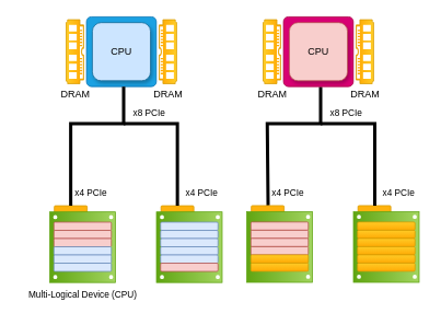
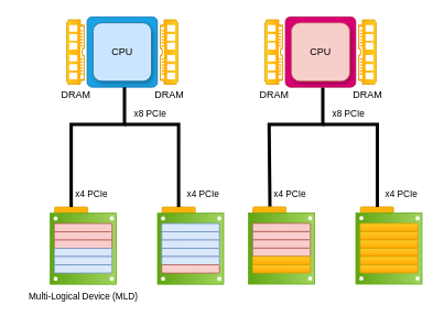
- <mxCell id="43" value="Multi-Logical Device (CPU)" style="text;html=1;align=center;verticalAlign=middle;resizable=0;points=[];autosize=1;strokeColor=none;fillColor=none;fontFamily=Helvetica;fontSize=11;fontColor=default;labelBackgroundColor=default;" parent="1" vertex="1"><mxGeometry x="20" y="343.73" width="160" height="30" as="geometry" /></mxCell>
+ <mxCell id="43" value="Multi-Logical Device (MLD)" style="text;html=1;align=center;verticalAlign=middle;resizable=0;points=[];autosize=1;strokeColor=none;fillColor=none;fontFamily=Helvetica;fontSize=11;fontColor=default;labelBackgroundColor=default;" parent="1" vertex="1"><mxGeometry x="20" y="343.73" width="160" height="30" as="geometry" /></mxCell>
